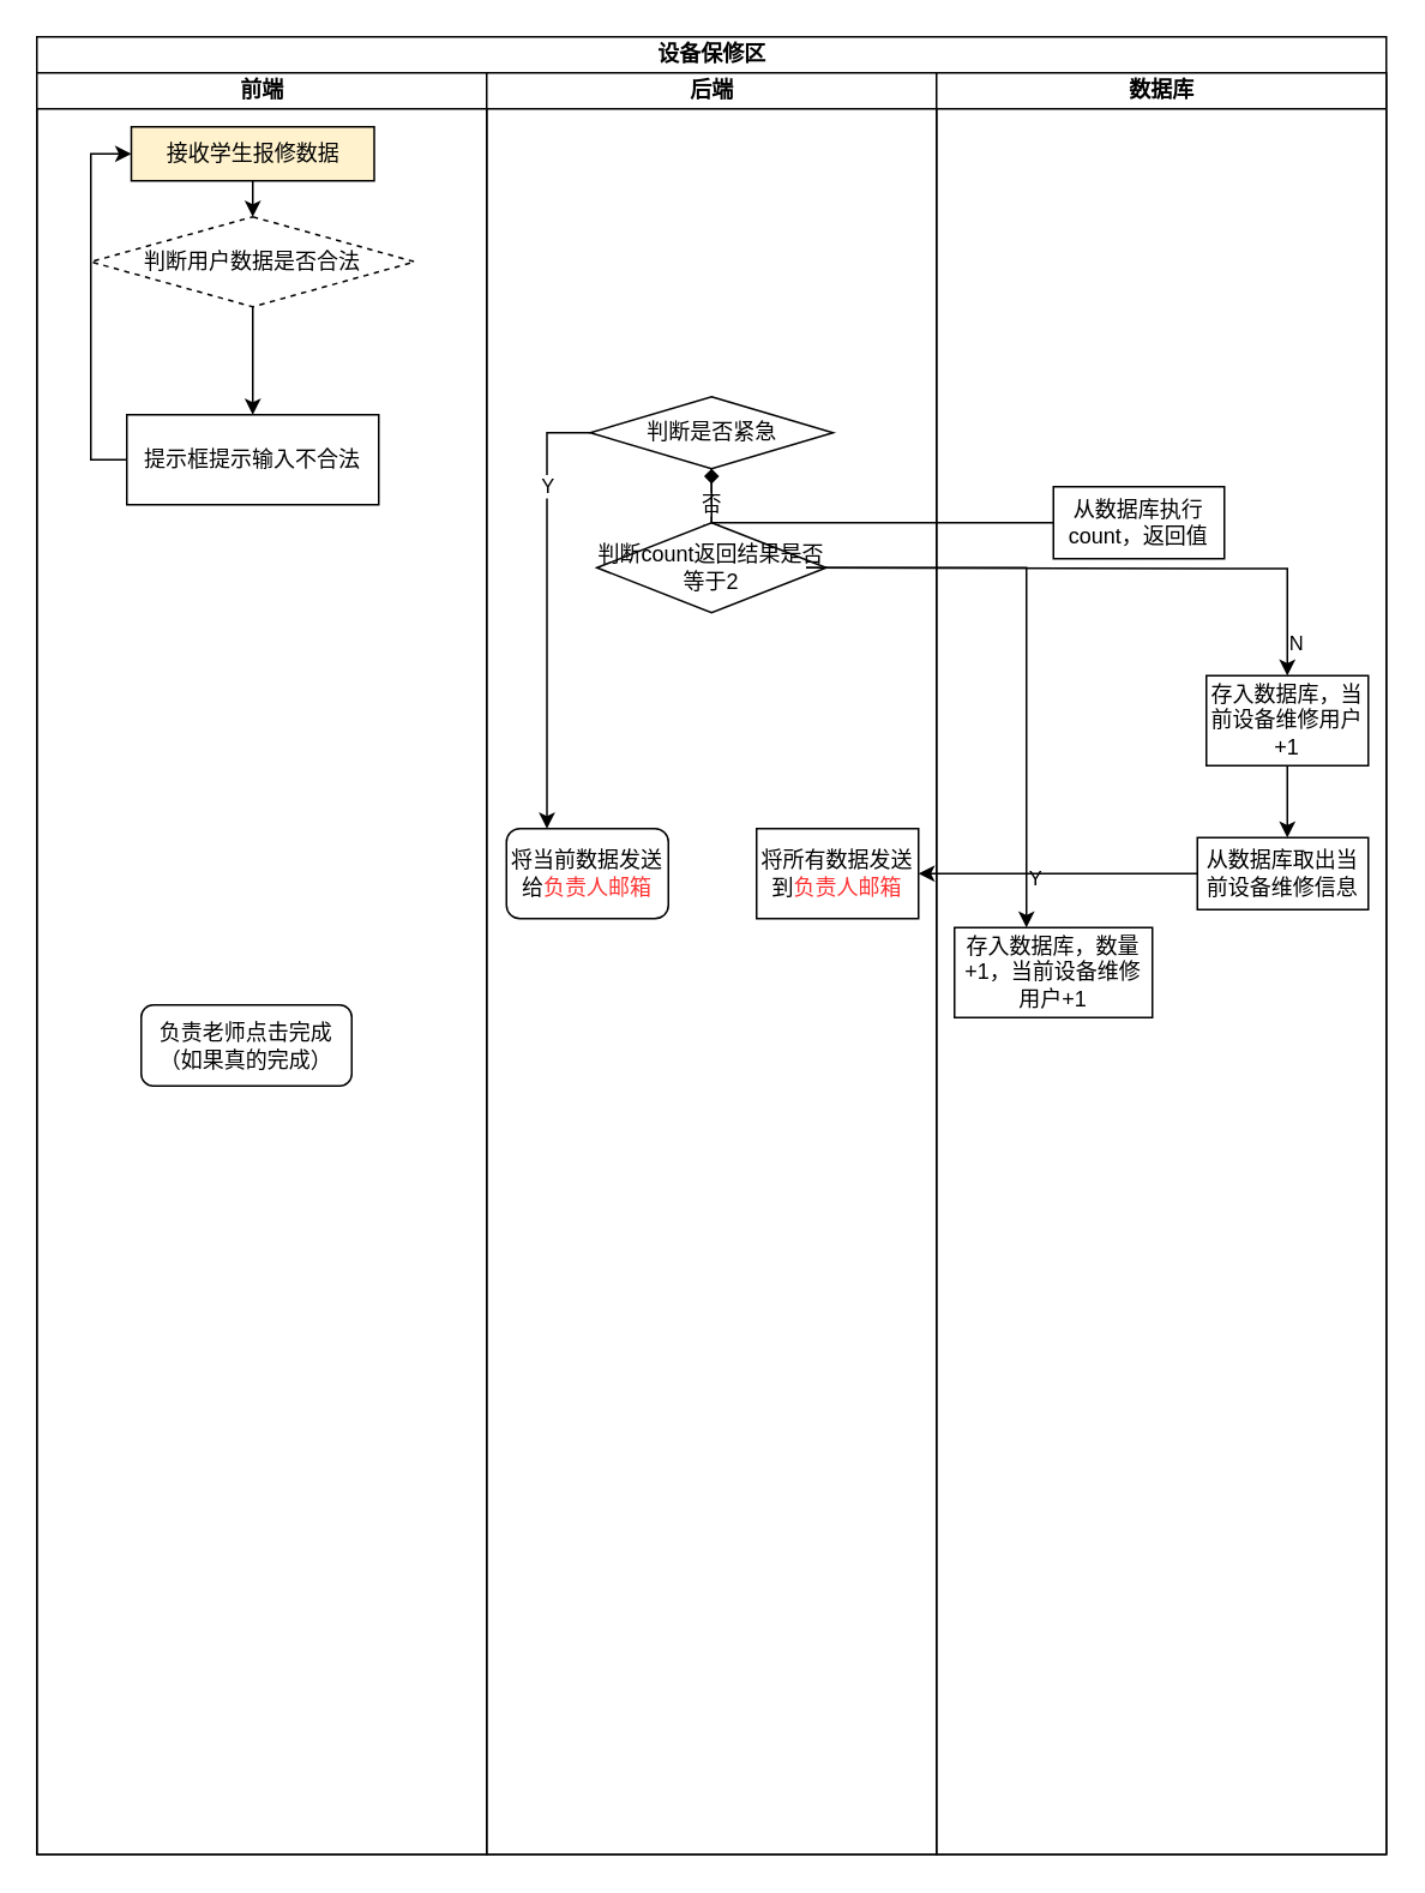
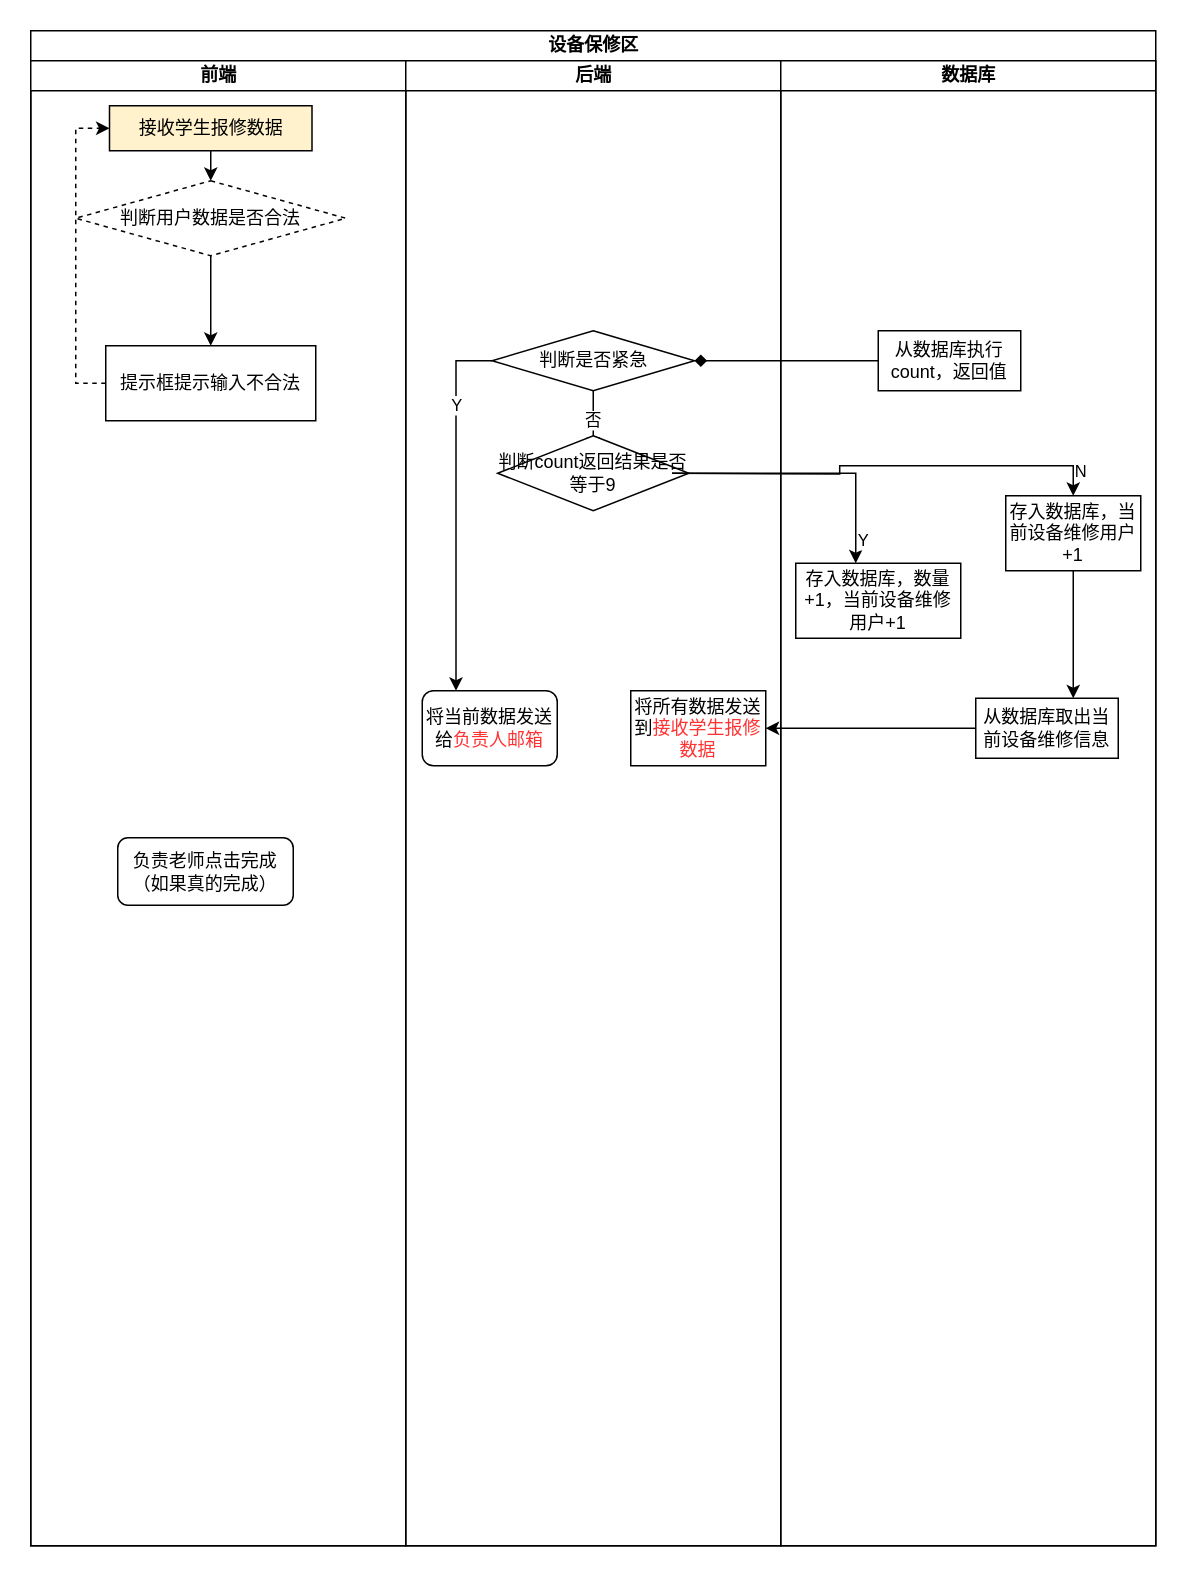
- <mxCell id="8" style="edgeStyle=orthogonalEdgeStyle;rounded=0;orthogonalLoop=1;jettySize=auto;html=1;exitX=0;exitY=0.5;exitDx=0;exitDy=0;entryX=0;entryY=0.5;entryDx=0;entryDy=0;" parent="3" source="9" target="5" edge="1"><mxGeometry relative="1" as="geometry" /></mxCell>
+ <mxCell id="8" style="edgeStyle=orthogonalEdgeStyle;rounded=0;orthogonalLoop=1;jettySize=auto;html=1;exitX=0;exitY=0.5;exitDx=0;exitDy=0;entryX=0;entryY=0.5;entryDx=0;entryDy=0;dashed=1;" parent="3" source="9" target="5" edge="1"><mxGeometry relative="1" as="geometry" /></mxCell>
- <mxCell id="22" value="从数据库执行count，返回值" style="rounded=0;whiteSpace=wrap;html=1;" parent="19" vertex="1"><mxGeometry x="65" y="230" width="95" height="40" as="geometry" /></mxCell>
+ <mxCell id="22" value="从数据库执行count，返回值" style="rounded=0;whiteSpace=wrap;html=1;" parent="19" vertex="1"><mxGeometry x="65" y="180" width="95" height="40" as="geometry" /></mxCell>
- <mxCell id="18" value="&lt;span&gt;判断count返回结果是否等于2&lt;/span&gt;" style="rhombus;whiteSpace=wrap;html=1;" parent="11" vertex="1"><mxGeometry x="61.25" y="250" width="127.5" height="50" as="geometry" /></mxCell>
+ <mxCell id="18" value="&lt;span&gt;判断count返回结果是否等于9&lt;/span&gt;" style="rhombus;whiteSpace=wrap;html=1;" parent="11" vertex="1"><mxGeometry x="61.25" y="250" width="127.5" height="50" as="geometry" /></mxCell>
- <mxCell id="21" value="存入数据库，当前设备维修用户+1" style="rounded=0;whiteSpace=wrap;html=1;" parent="19" vertex="1"><mxGeometry x="150" y="335" width="90" height="50" as="geometry" /></mxCell>
+ <mxCell id="21" value="存入数据库，当前设备维修用户+1" style="rounded=0;whiteSpace=wrap;html=1;" parent="19" vertex="1"><mxGeometry x="150" y="290" width="90" height="50" as="geometry" /></mxCell>
- <mxCell id="16" value="将所有数据发送到&lt;font color=&quot;#ff3333&quot;&gt;负责人邮箱&lt;/font&gt;" style="rounded=0;whiteSpace=wrap;html=1;" parent="11" vertex="1"><mxGeometry x="150" y="420" width="90" height="50" as="geometry" /></mxCell>
+ <mxCell id="16" value="将所有数据发送到&lt;font color=&quot;#ff3333&quot;&gt;接收学生报修数据&lt;/font&gt;" style="rounded=0;whiteSpace=wrap;html=1;" parent="11" vertex="1"><mxGeometry x="150" y="420" width="90" height="50" as="geometry" /></mxCell>
- <mxCell id="23" value="从数据库取出当前设备维修信息" style="rounded=0;whiteSpace=wrap;html=1;" parent="19" vertex="1"><mxGeometry x="145" y="425" width="95" height="40" as="geometry" /></mxCell>
+ <mxCell id="23" value="从数据库取出当前设备维修信息" style="rounded=0;whiteSpace=wrap;html=1;" parent="19" vertex="1"><mxGeometry x="130" y="425" width="95" height="40" as="geometry" /></mxCell>
- <mxCell id="20" value="存入数据库，数量+1，当前设备维修用户+1" style="rounded=0;whiteSpace=wrap;html=1;" parent="19" vertex="1"><mxGeometry x="10" y="475" width="110" height="50" as="geometry" /></mxCell>
+ <mxCell id="20" value="存入数据库，数量+1，当前设备维修用户+1" style="rounded=0;whiteSpace=wrap;html=1;" parent="19" vertex="1"><mxGeometry x="10" y="335" width="110" height="50" as="geometry" /></mxCell>
